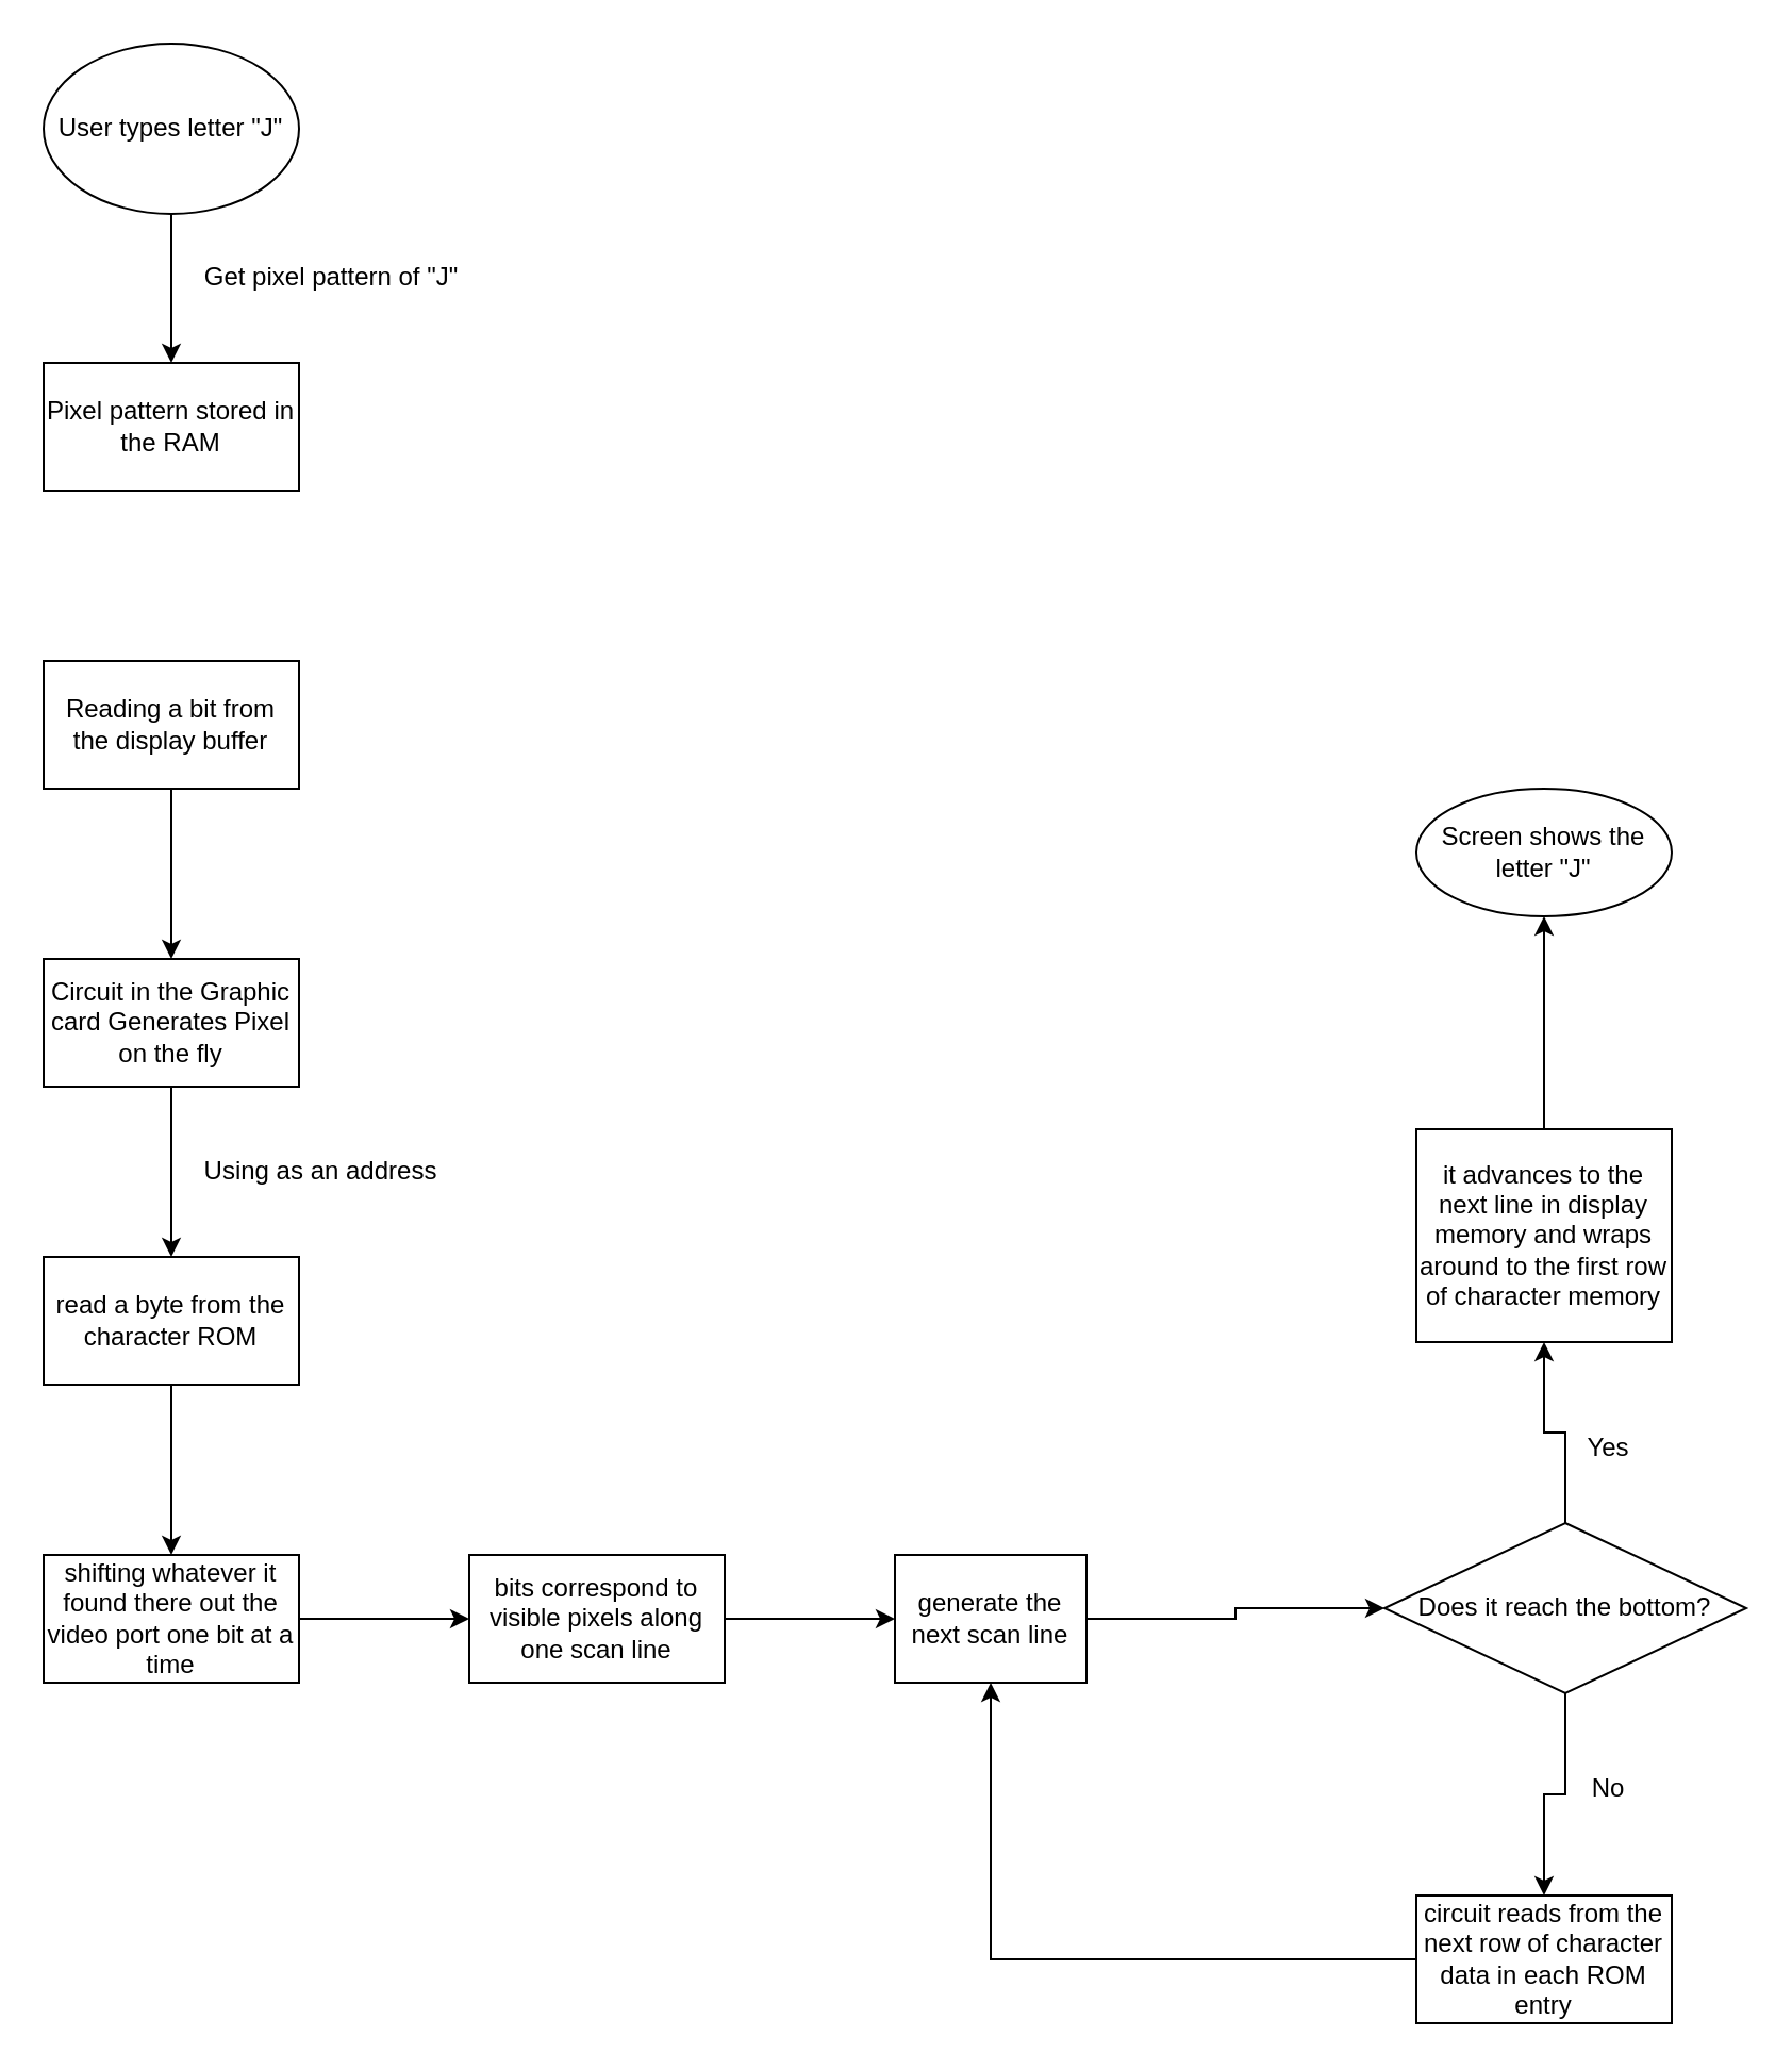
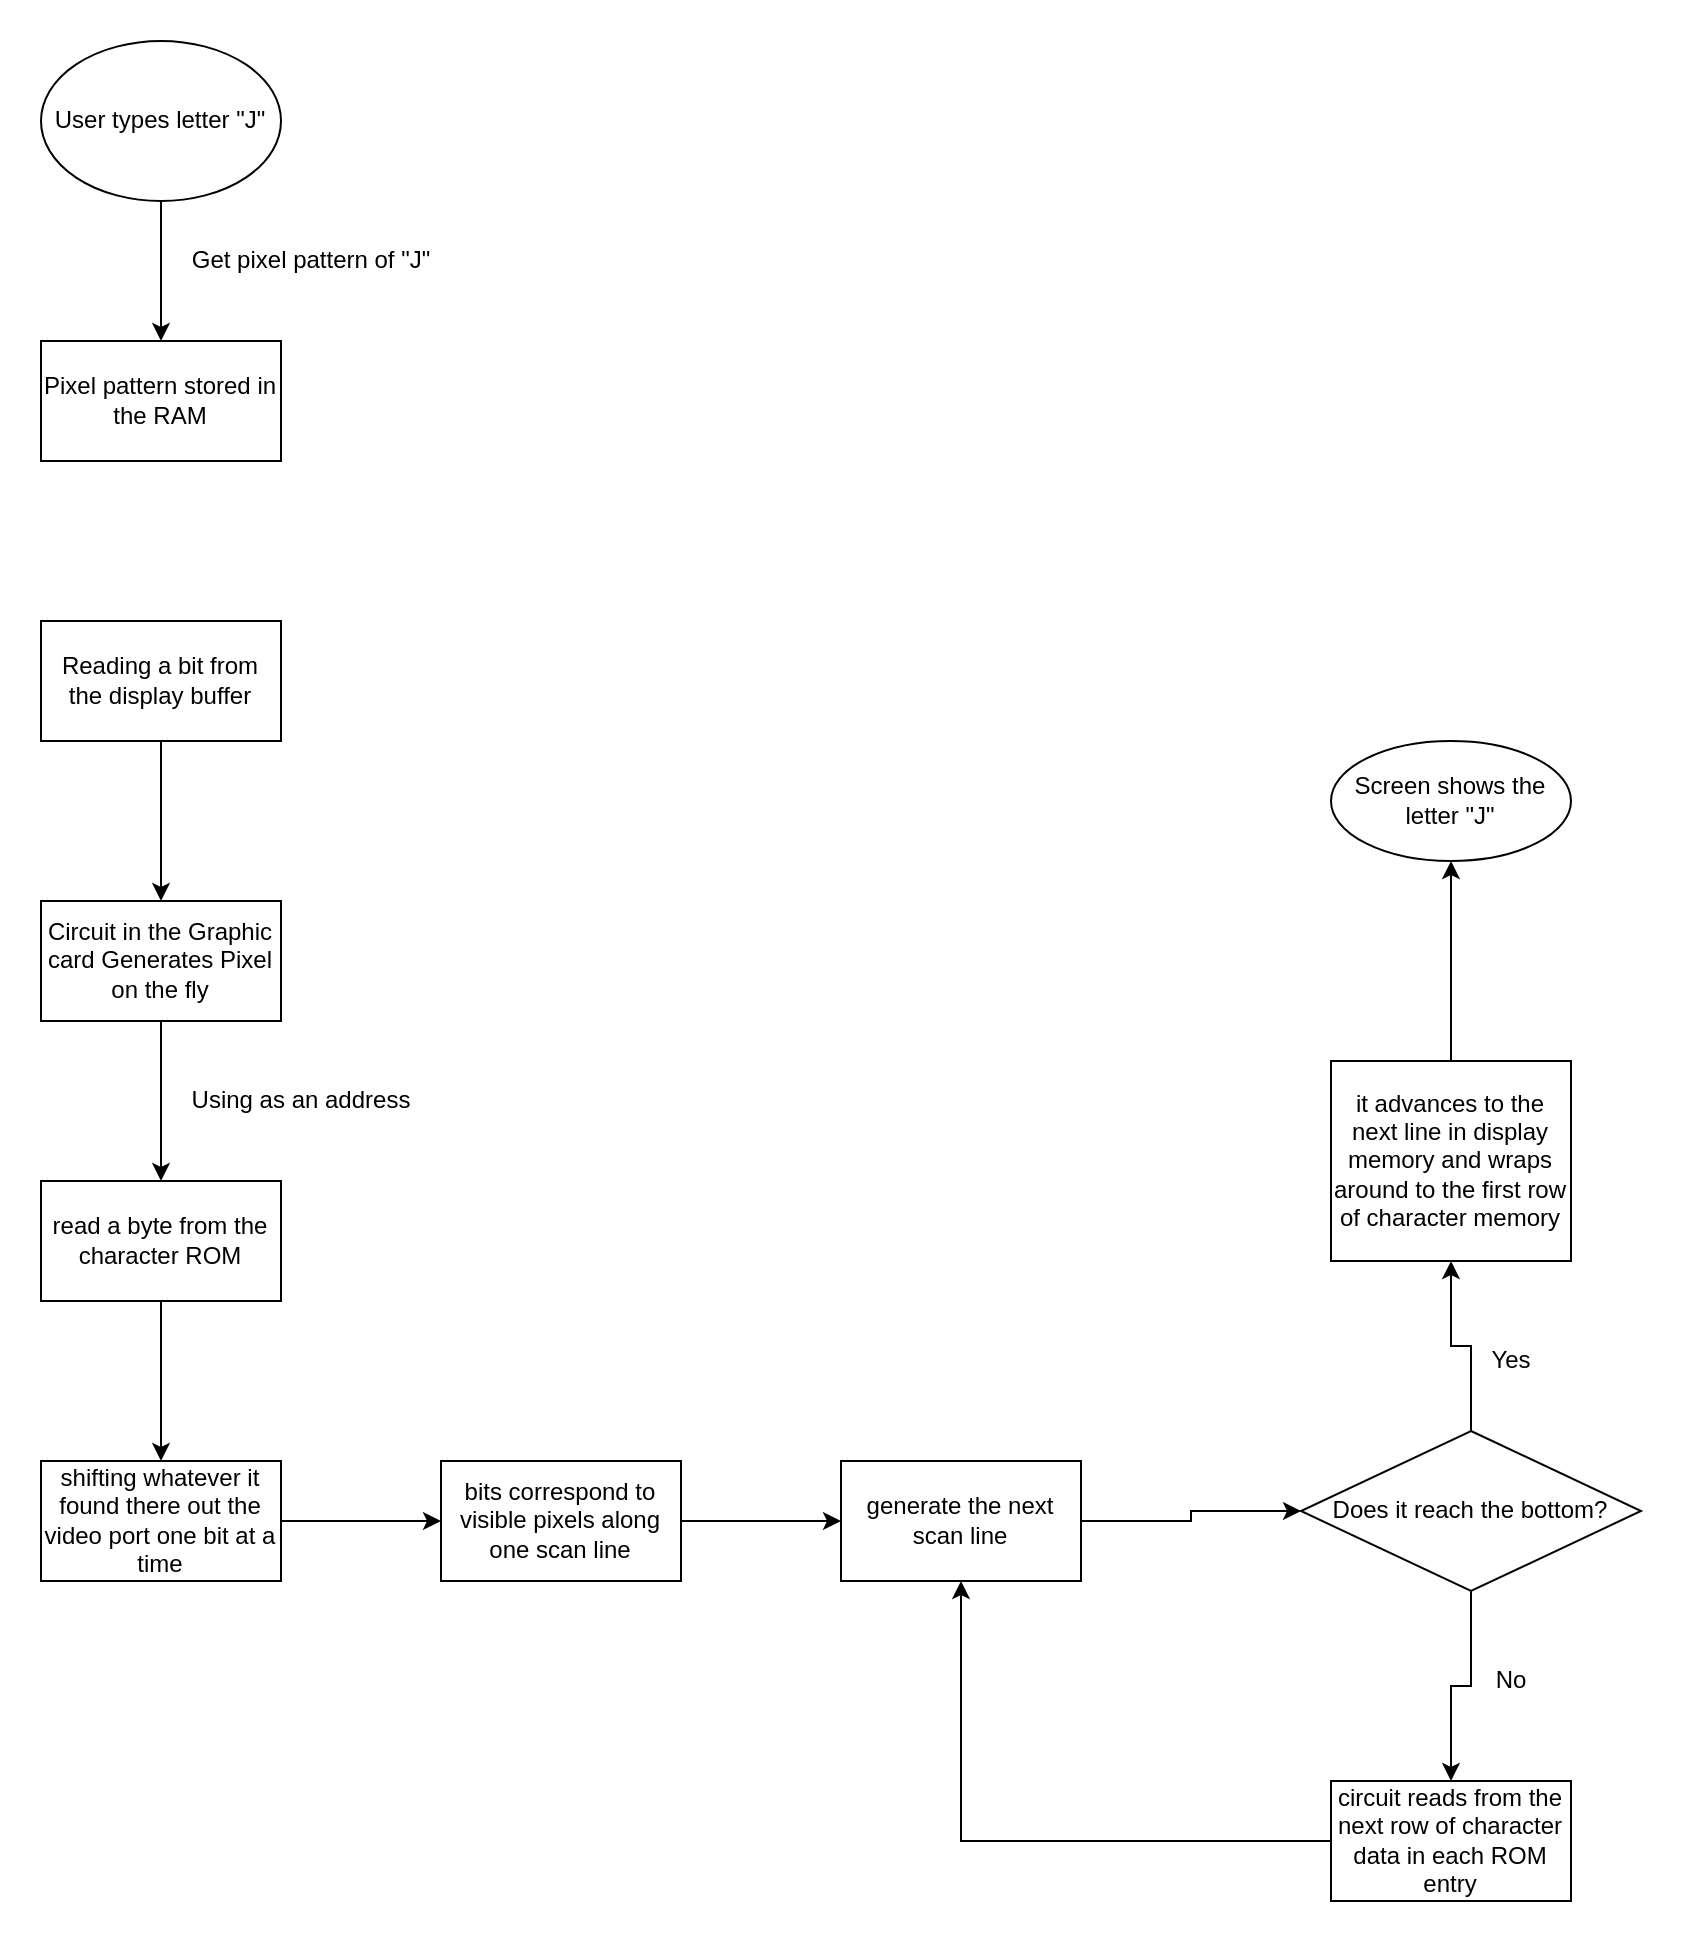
- <mxCell id="18" value="generate the next scan line" style="whiteSpace=wrap;html=1;" vertex="1" parent="1"><mxGeometry x="420" y="730" width="90" height="60" as="geometry" /></mxCell>
+ <mxCell id="18" value="generate the next scan line" style="whiteSpace=wrap;html=1;" vertex="1" parent="1"><mxGeometry x="420" y="730" width="120" height="60" as="geometry" /></mxCell>
